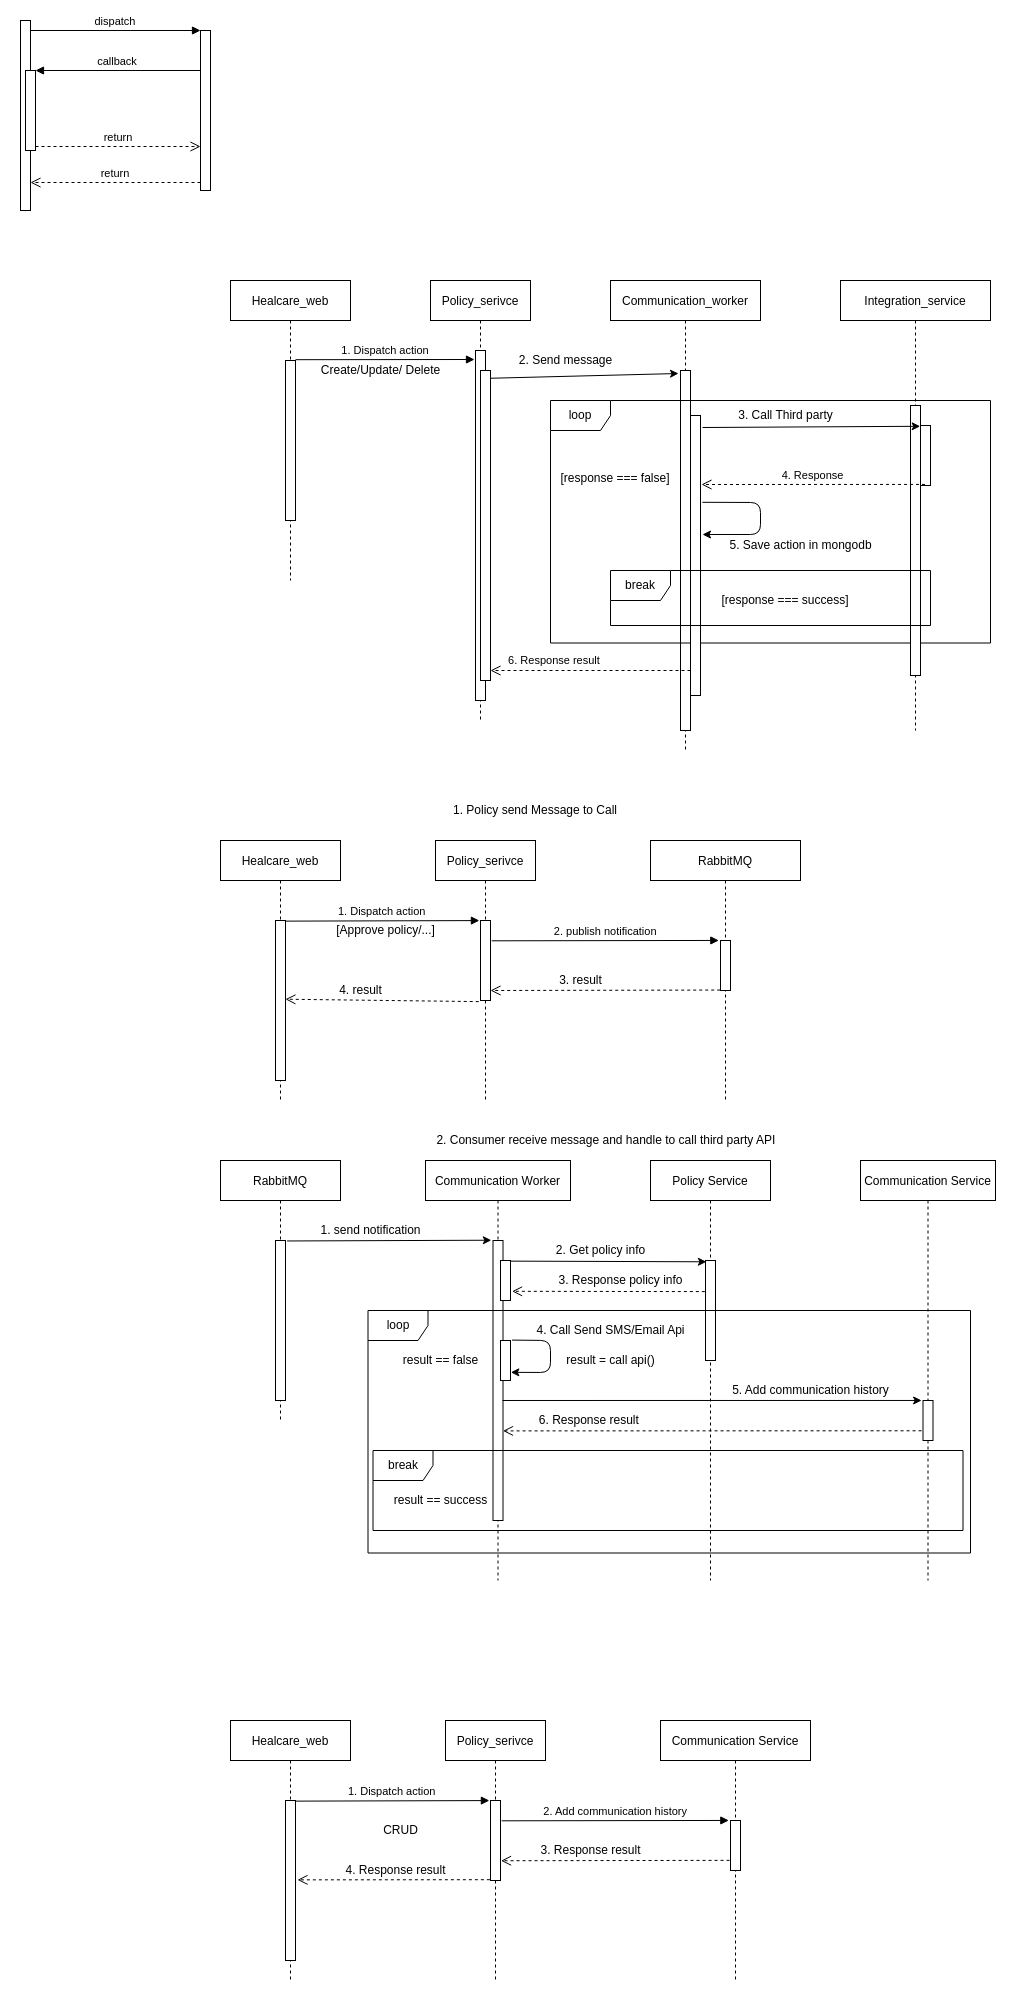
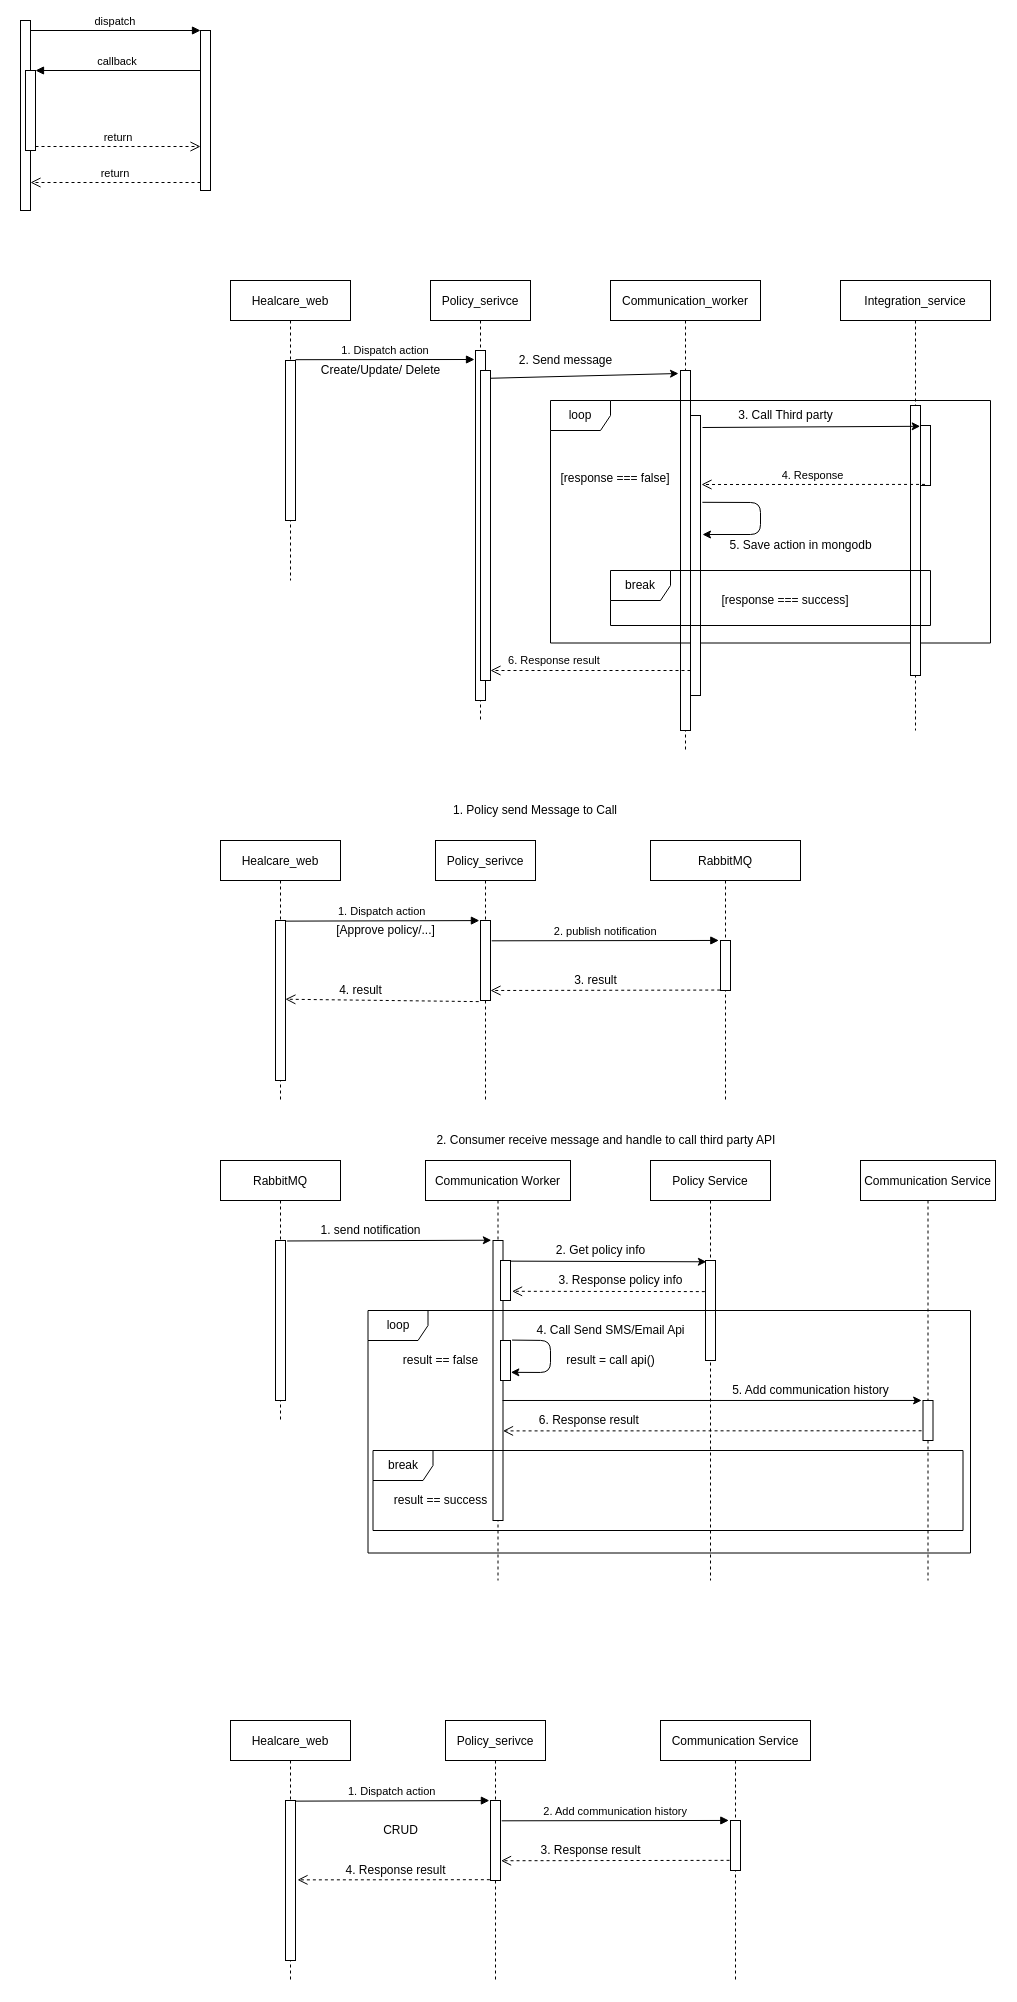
- <mxCell id="46" value="3. result" style="text;html=1;align=center;verticalAlign=middle;resizable=0;points=[];autosize=1;strokeColor=none;" vertex="1" parent="1"><mxGeometry x="550" y="970" width="60" height="20" as="geometry" /></mxCell>
+ <mxCell id="46" value="3. result" style="text;html=1;align=center;verticalAlign=middle;resizable=0;points=[];autosize=1;strokeColor=none;" vertex="1" parent="1"><mxGeometry x="565" y="970" width="60" height="20" as="geometry" /></mxCell>
